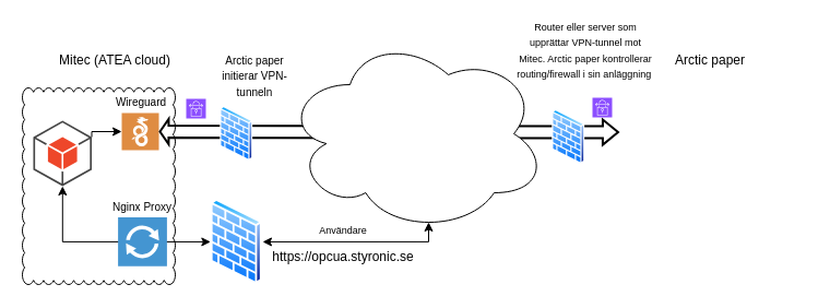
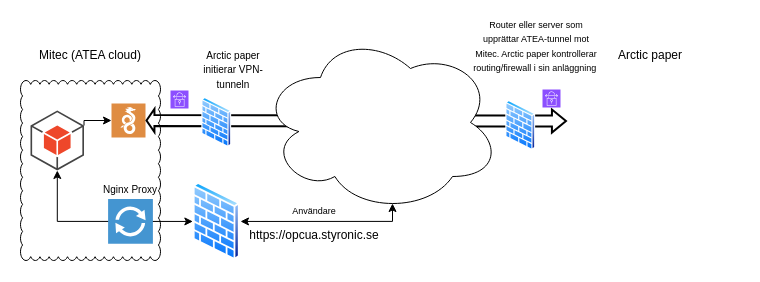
- <mxCell id="19" value="&lt;font style=&quot;font-size: 9px;&quot;&gt;Router eller server som upprättar VPN-tunnel mot Mitec. Arctic paper kontrollerar routing/firewall i sin anläggning&amp;nbsp;&lt;/font&gt;" style="text;html=1;strokeColor=none;fillColor=none;align=center;verticalAlign=middle;whiteSpace=wrap;rounded=0;" vertex="1" parent="1"><mxGeometry x="472" y="20" width="128" height="50" as="geometry" /></mxCell>
+ <mxCell id="19" value="&lt;font style=&quot;font-size: 9px;&quot;&gt;Router eller server som upprättar ATEA-tunnel mot Mitec. Arctic paper kontrollerar routing/firewall i sin anläggning&amp;nbsp;&lt;/font&gt;" style="text;html=1;strokeColor=none;fillColor=none;align=center;verticalAlign=middle;whiteSpace=wrap;rounded=0;" vertex="1" parent="1"><mxGeometry x="472" y="20" width="128" height="50" as="geometry" /></mxCell>
- <mxCell id="4" value="Mitec (ATEA cloud)" style="text;html=1;strokeColor=none;fillColor=none;align=center;verticalAlign=middle;whiteSpace=wrap;rounded=0;" vertex="1" parent="1"><mxGeometry x="50" y="40" width="110" height="30" as="geometry" /></mxCell>
+ <mxCell id="4" value="Mitec (ATEA cloud)" style="text;html=1;strokeColor=none;fillColor=none;align=center;verticalAlign=middle;whiteSpace=wrap;rounded=0;" vertex="1" parent="1"><mxGeometry x="35" y="40" width="110" height="30" as="geometry" /></mxCell>
- <mxCell id="24" value="&lt;font style=&quot;font-size: 10px;&quot;&gt;Wireguard&lt;/font&gt;" style="text;html=1;strokeColor=none;fillColor=none;align=center;verticalAlign=middle;whiteSpace=wrap;rounded=0;" vertex="1" parent="1"><mxGeometry x="100" y="83" width="58" height="20" as="geometry" /></mxCell>
